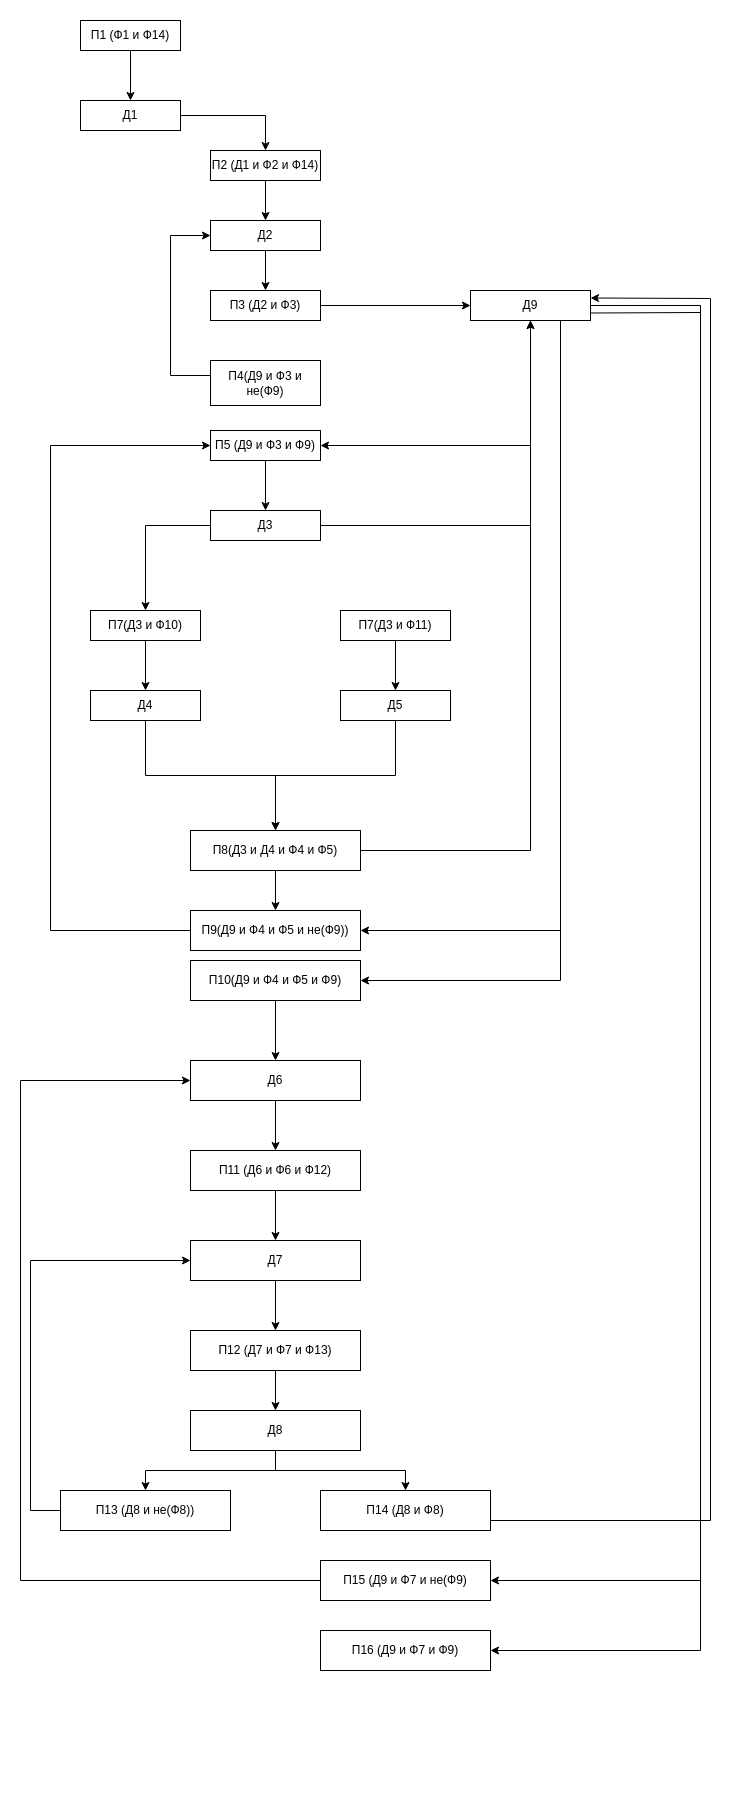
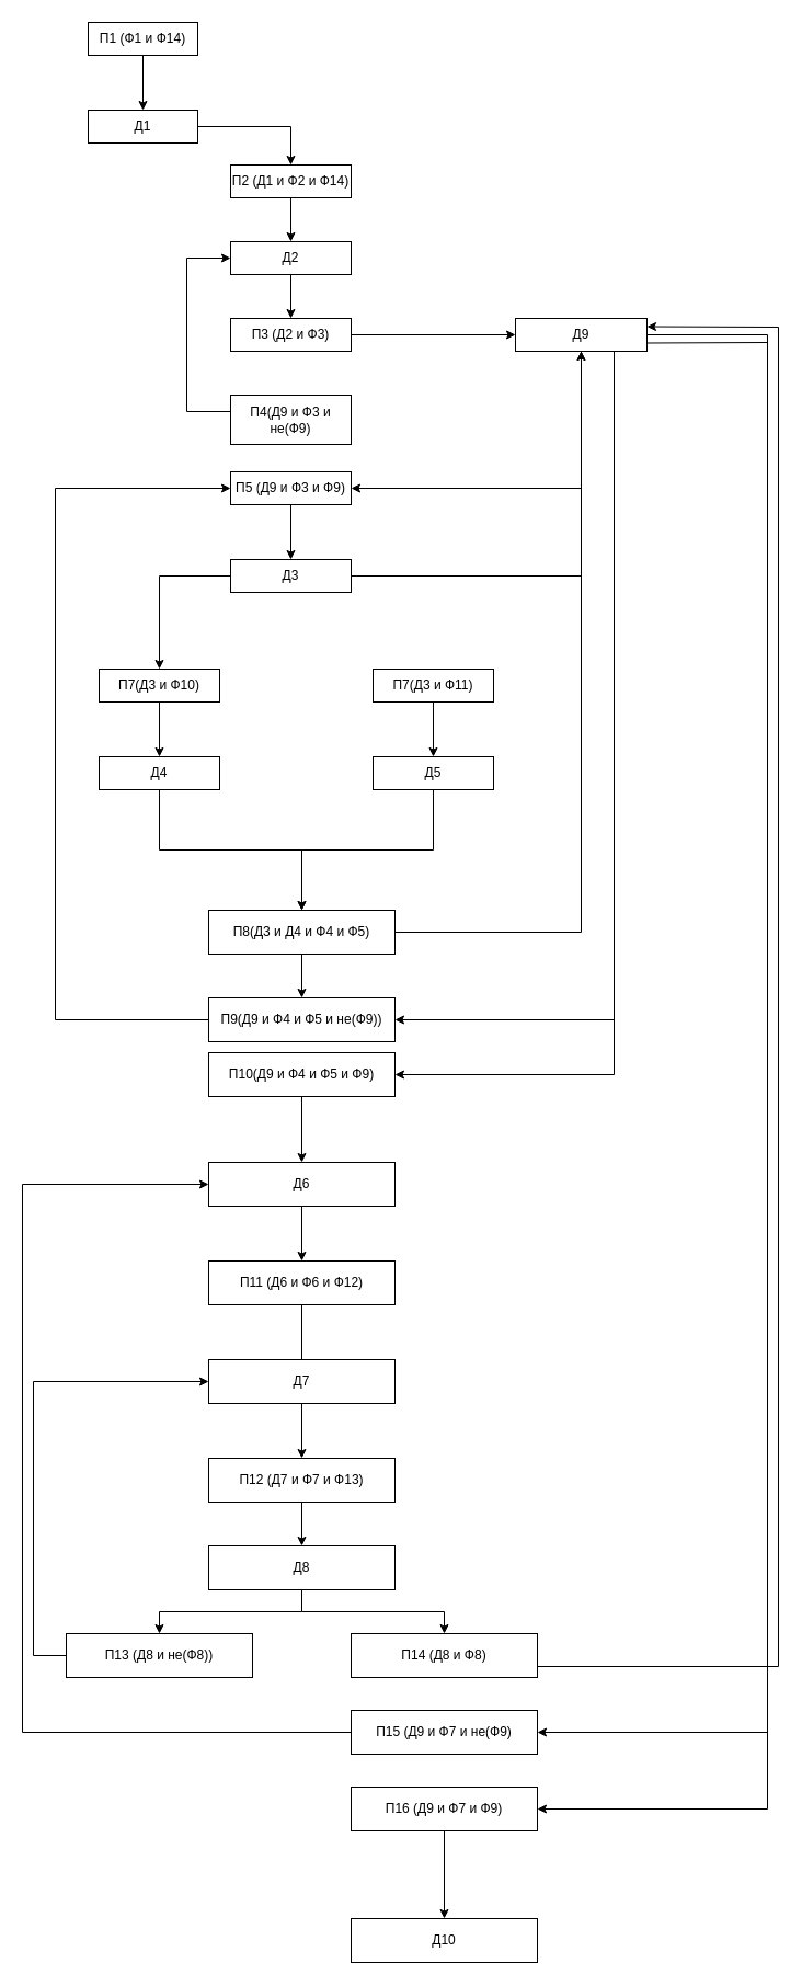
- <mxCell id="40" value="" style="edgeStyle=orthogonalEdgeStyle;rounded=0;orthogonalLoop=1;jettySize=auto;html=1;labelBackgroundColor=default;fontColor=default;strokeColor=default;" edge="1" parent="1" source="41" target="43"><mxGeometry relative="1" as="geometry" /></mxCell>
+ <mxCell id="40" value="" style="edgeStyle=orthogonalEdgeStyle;rounded=0;orthogonalLoop=1;jettySize=auto;html=1;labelBackgroundColor=default;fontColor=default;strokeColor=default;endArrow=none;" edge="1" parent="1" source="41" target="43"><mxGeometry relative="1" as="geometry" /></mxCell>
+ <mxCell id="56" value="" style="edgeStyle=orthogonalEdgeStyle;rounded=0;orthogonalLoop=1;jettySize=auto;html=1;labelBackgroundColor=default;fontColor=default;strokeColor=default;" edge="1" parent="1" source="57" target="58"><mxGeometry relative="1" as="geometry" /></mxCell>
+ <mxCell id="58" value="Д10" style="rounded=0;whiteSpace=wrap;html=1;fontColor=default;strokeColor=default;fillColor=default;" vertex="1" parent="1"><mxGeometry x="320" y="1750" width="170" height="40" as="geometry" /></mxCell>
